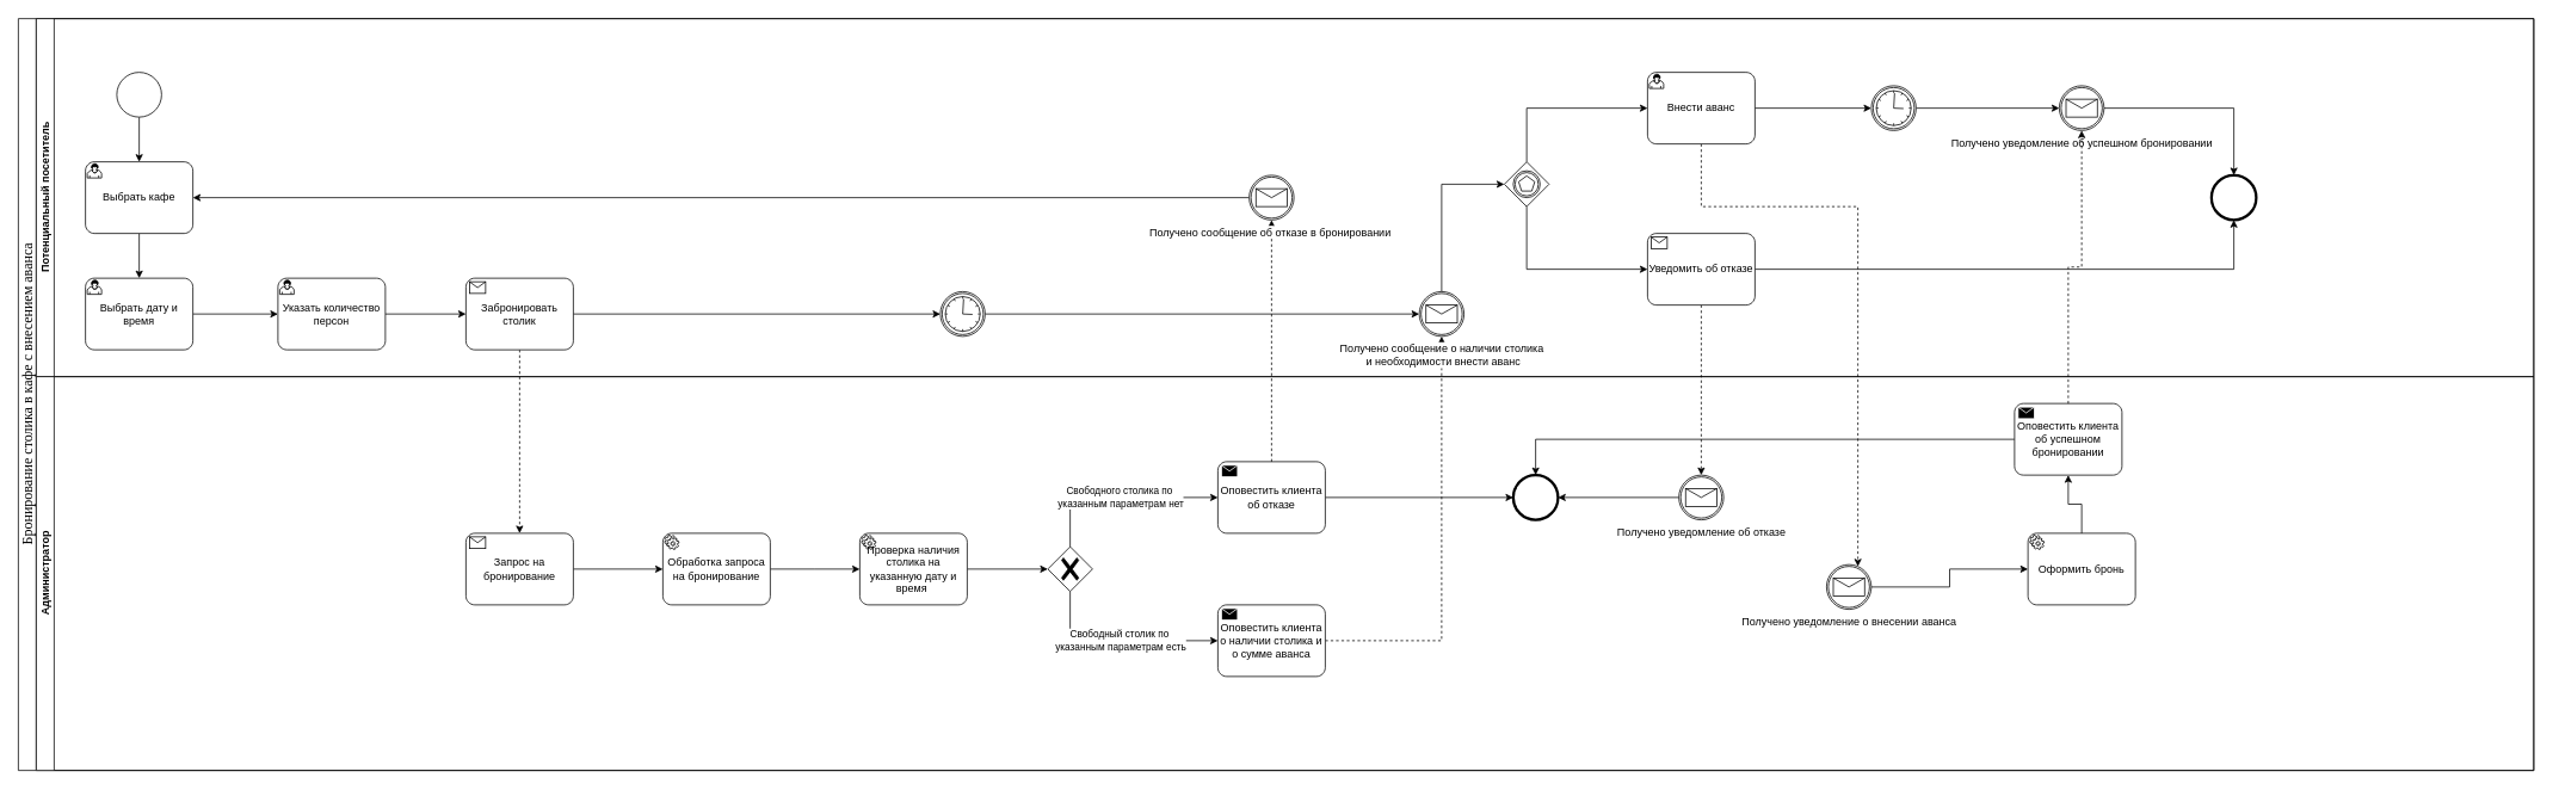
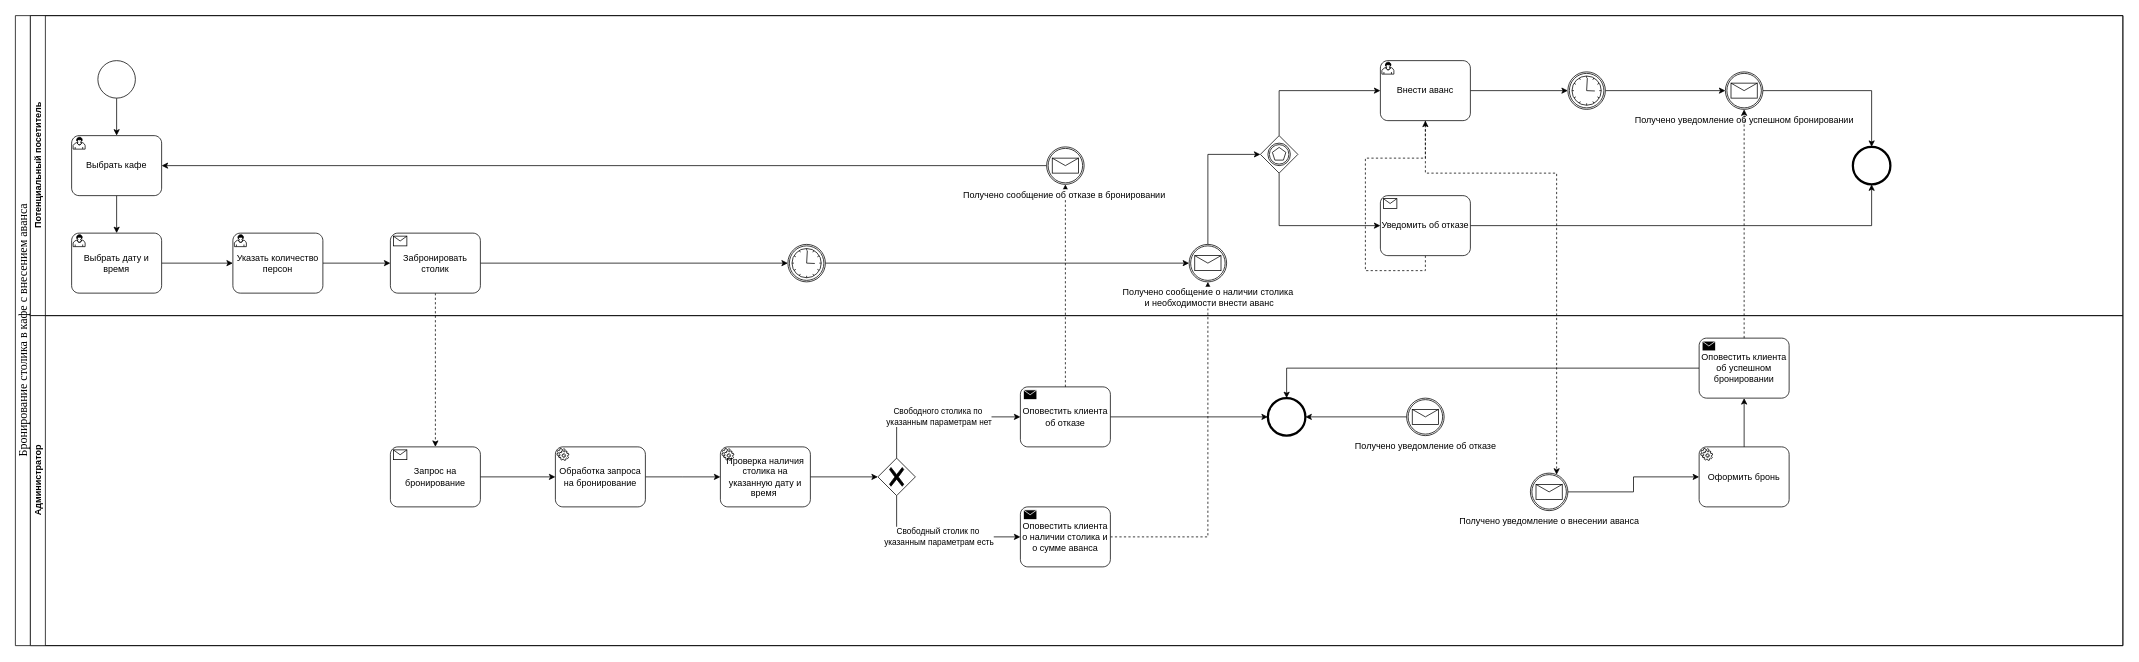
- <mxCell id="6" style="edgeStyle=orthogonalEdgeStyle;rounded=0;orthogonalLoop=1;jettySize=auto;html=1;entryX=0.5;entryY=0;entryDx=0;entryDy=0;entryPerimeter=0;dashed=1;exitX=0.5;exitY=1;exitDx=0;exitDy=0;exitPerimeter=0;" edge="1" parent="2" source="36" target="51"><mxGeometry relative="1" as="geometry" /></mxCell>
+ <mxCell id="6" style="edgeStyle=orthogonalEdgeStyle;rounded=0;orthogonalLoop=1;jettySize=auto;html=1;dashed=1;exitX=0.5;exitY=1;exitDx=0;exitDy=0;exitPerimeter=0;" edge="1" parent="2" source="36" target="27"><mxGeometry relative="1" as="geometry" /></mxCell>
- <mxCell id="58" value="Оповестить клиента об успешном бронировании" style="points=[[0.25,0,0],[0.5,0,0],[0.75,0,0],[1,0.25,0],[1,0.5,0],[1,0.75,0],[0.75,1,0],[0.5,1,0],[0.25,1,0],[0,0.75,0],[0,0.5,0],[0,0.25,0]];shape=mxgraph.bpmn.task;whiteSpace=wrap;rectStyle=rounded;size=10;taskMarker=send;" vertex="1" parent="37"><mxGeometry x="2210" y="30" width="120" height="80" as="geometry" /></mxCell>
+ <mxCell id="58" value="Оповестить клиента об успешном бронировании" style="points=[[0.25,0,0],[0.5,0,0],[0.75,0,0],[1,0.25,0],[1,0.5,0],[1,0.75,0],[0.75,1,0],[0.5,1,0],[0.25,1,0],[0,0.75,0],[0,0.5,0],[0,0.25,0]];shape=mxgraph.bpmn.task;whiteSpace=wrap;rectStyle=rounded;size=10;taskMarker=send;" vertex="1" parent="37"><mxGeometry x="2225" y="30" width="120" height="80" as="geometry" /></mxCell>
